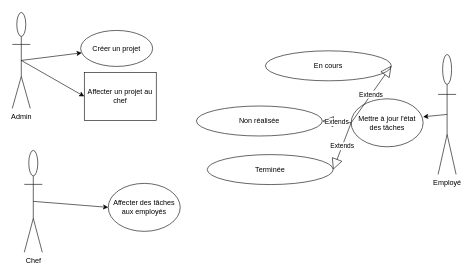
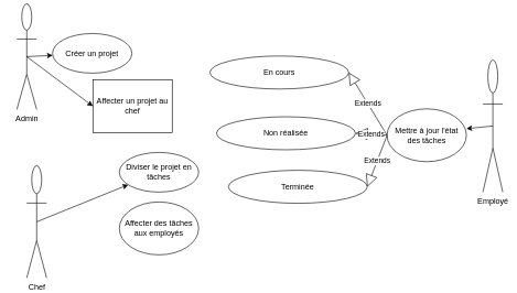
- <mxCell id="4" value="Créer un projet" style="ellipse;whiteSpace=wrap;html=1;" vertex="1" parent="1"><mxGeometry x="134" y="50" width="120" height="60" as="geometry" /></mxCell>
+ <mxCell id="4" value="Créer un projet" style="ellipse;whiteSpace=wrap;html=1;" vertex="1" parent="1"><mxGeometry x="79" y="50" width="120" height="60" as="geometry" /></mxCell>
- <mxCell id="2" value="Admin" style="shape=umlActor;verticalLabelPosition=bottom;verticalAlign=top;html=1;outlineConnect=0;" vertex="1" parent="1"><mxGeometry x="20" y="20" width="30" height="160" as="geometry" /></mxCell>
+ <mxCell id="2" value="Admin" style="shape=umlActor;verticalLabelPosition=bottom;verticalAlign=top;html=1;outlineConnect=0;" vertex="1" parent="1"><mxGeometry x="25" y="5" width="30" height="160" as="geometry" /></mxCell>
- <mxCell id="18" value="En cours" style="ellipse;whiteSpace=wrap;html=1;" vertex="1" parent="1"><mxGeometry x="442" y="84" width="210" height="50" as="geometry" /></mxCell>
+ <mxCell id="18" value="En cours" style="ellipse;whiteSpace=wrap;html=1;" vertex="1" parent="1"><mxGeometry x="317" y="84" width="210" height="50" as="geometry" /></mxCell>
+ <mxCell id="9" value="Diviser le projet en tâches" style="ellipse;whiteSpace=wrap;html=1;" vertex="1" parent="1"><mxGeometry x="180" y="230" width="120" height="60" as="geometry" /></mxCell>
+ <mxCell id="8" value="" style="endArrow=classic;html=1;rounded=0;exitX=0.5;exitY=0.5;exitDx=0;exitDy=0;exitPerimeter=0;" edge="1" parent="1" target="9" source="7"><mxGeometry width="50" height="50" relative="1" as="geometry"><mxPoint x="135" y="290" as="sourcePoint" /><mxPoint x="240" y="470" as="targetPoint" /></mxGeometry></mxCell>
- <mxCell id="11" value="" style="endArrow=classic;html=1;rounded=0;entryX=0;entryY=0.5;entryDx=0;entryDy=0;exitX=0.5;exitY=0.5;exitDx=0;exitDy=0;exitPerimeter=0;" edge="1" parent="1" target="10" source="7"><mxGeometry width="50" height="50" relative="1" as="geometry"><mxPoint x="130" y="300" as="sourcePoint" /><mxPoint x="250" y="495" as="targetPoint" /></mxGeometry></mxCell>
